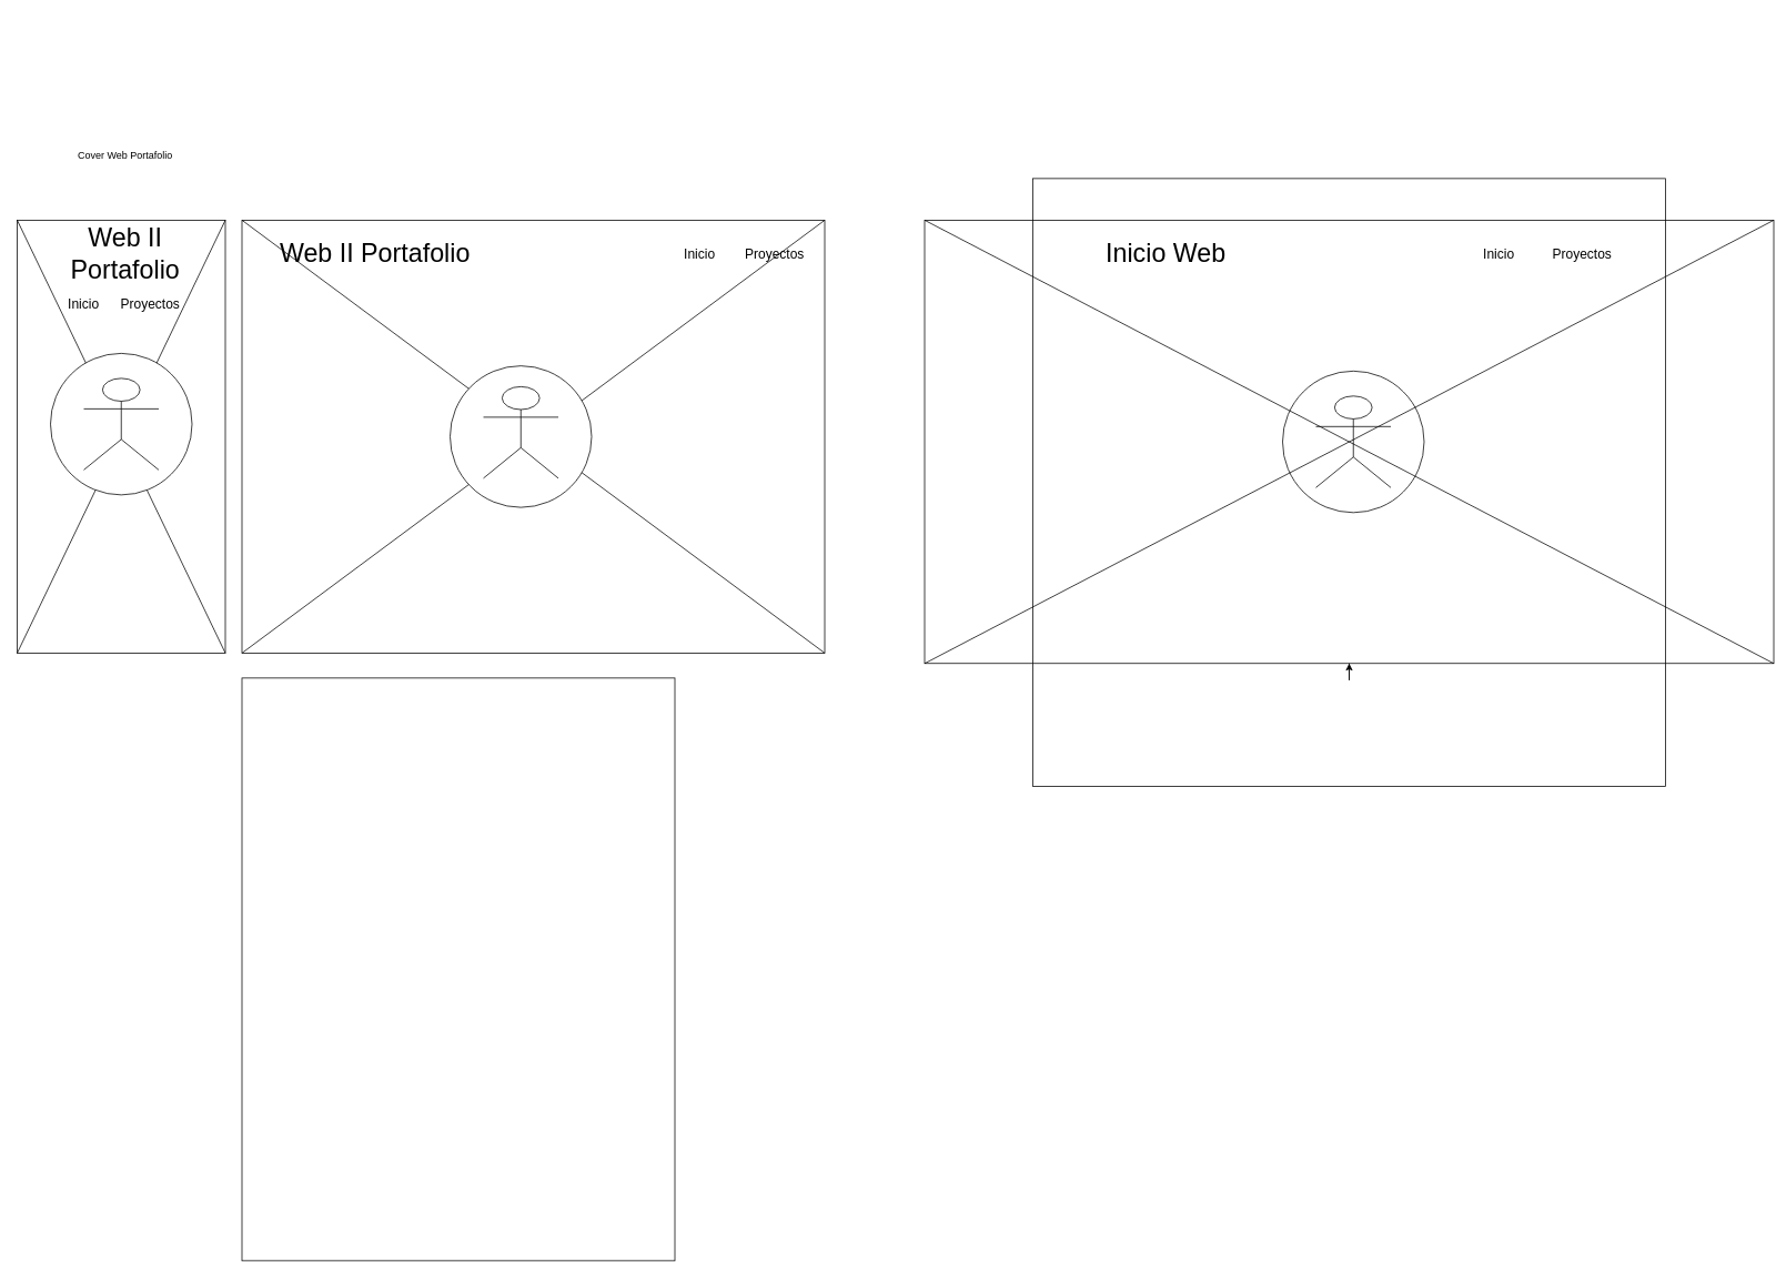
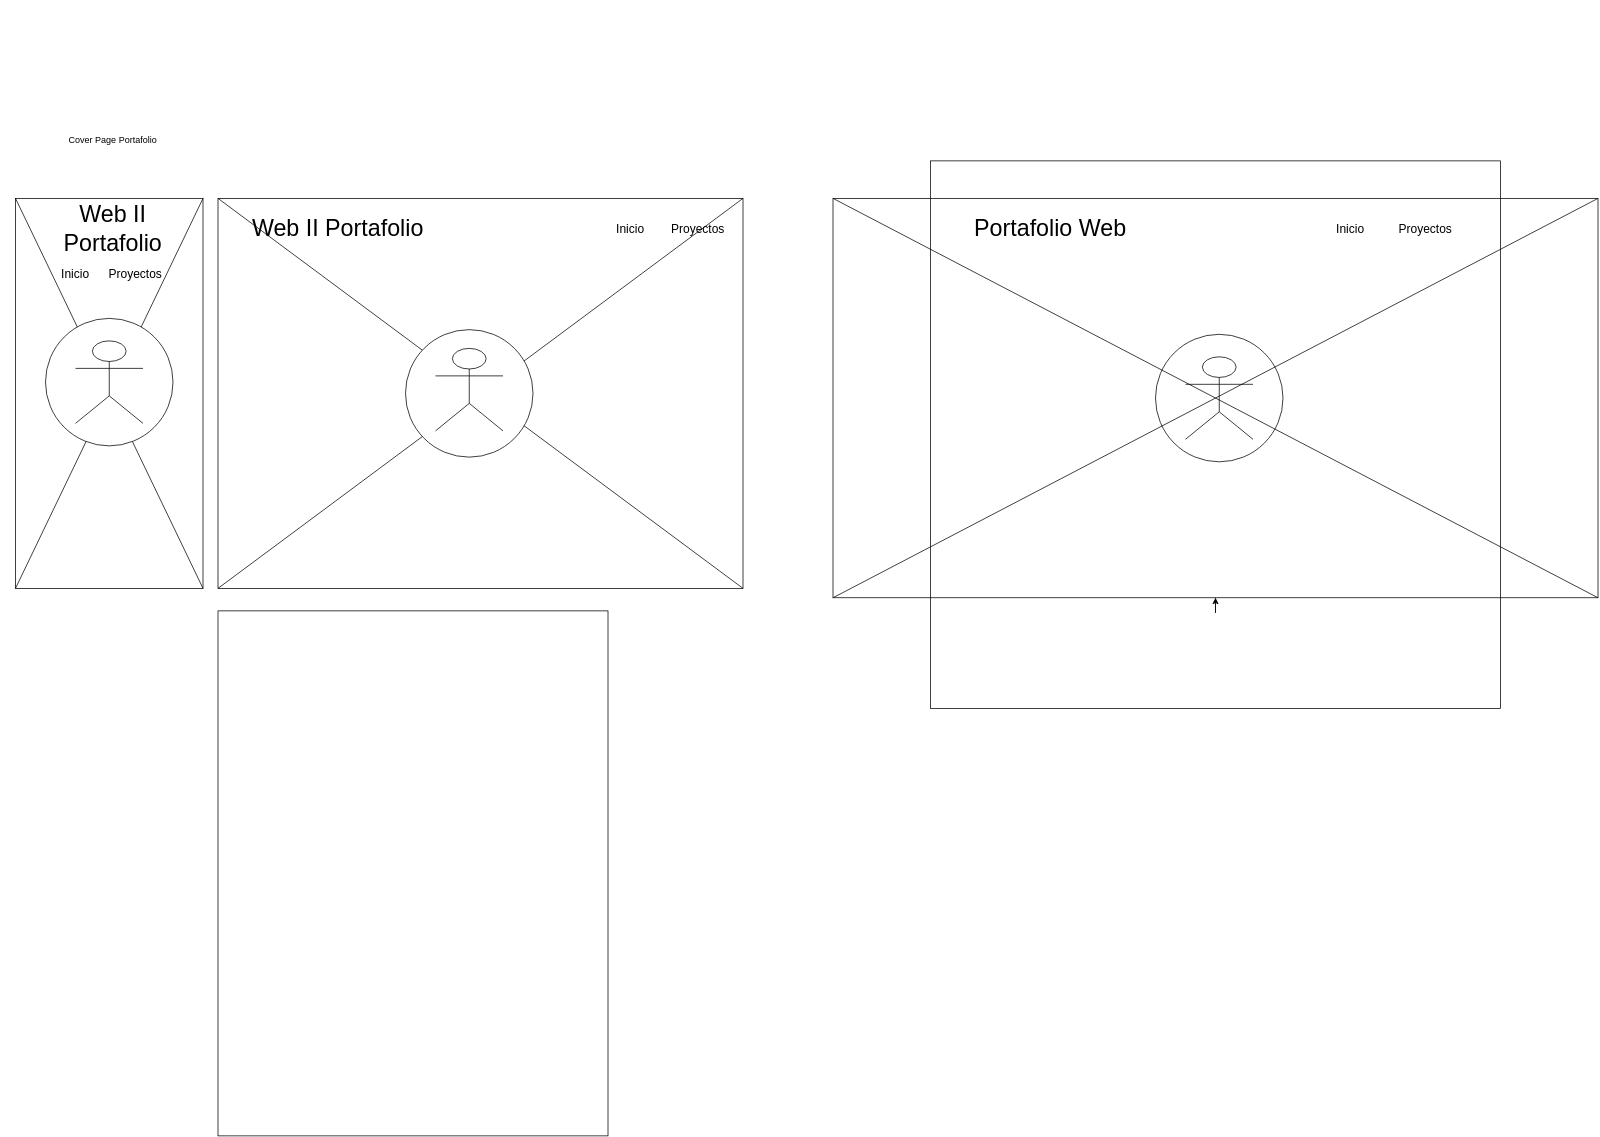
- <mxCell id="6" value="Cover Web Portafolio" style="text;html=1;strokeColor=none;fillColor=none;align=center;verticalAlign=middle;whiteSpace=wrap;rounded=0;" parent="1" vertex="1"><mxGeometry x="20" y="176.5" width="260" height="20" as="geometry" /></mxCell>
+ <mxCell id="6" value="Cover Page Portafolio" style="text;html=1;strokeColor=none;fillColor=none;align=center;verticalAlign=middle;whiteSpace=wrap;rounded=0;" parent="1" vertex="1"><mxGeometry x="20" y="176.5" width="260" height="20" as="geometry" /></mxCell>
- <mxCell id="22" value="Inicio Web" style="text;html=1;strokeColor=none;fillColor=none;align=center;verticalAlign=middle;whiteSpace=wrap;rounded=0;fontSize=31;" parent="1" vertex="1"><mxGeometry x="1260" y="294" width="280" height="20" as="geometry" /></mxCell>
+ <mxCell id="22" value="Portafolio Web" style="text;html=1;strokeColor=none;fillColor=none;align=center;verticalAlign=middle;whiteSpace=wrap;rounded=0;fontSize=31;" parent="1" vertex="1"><mxGeometry x="1260" y="294" width="280" height="20" as="geometry" /></mxCell>
